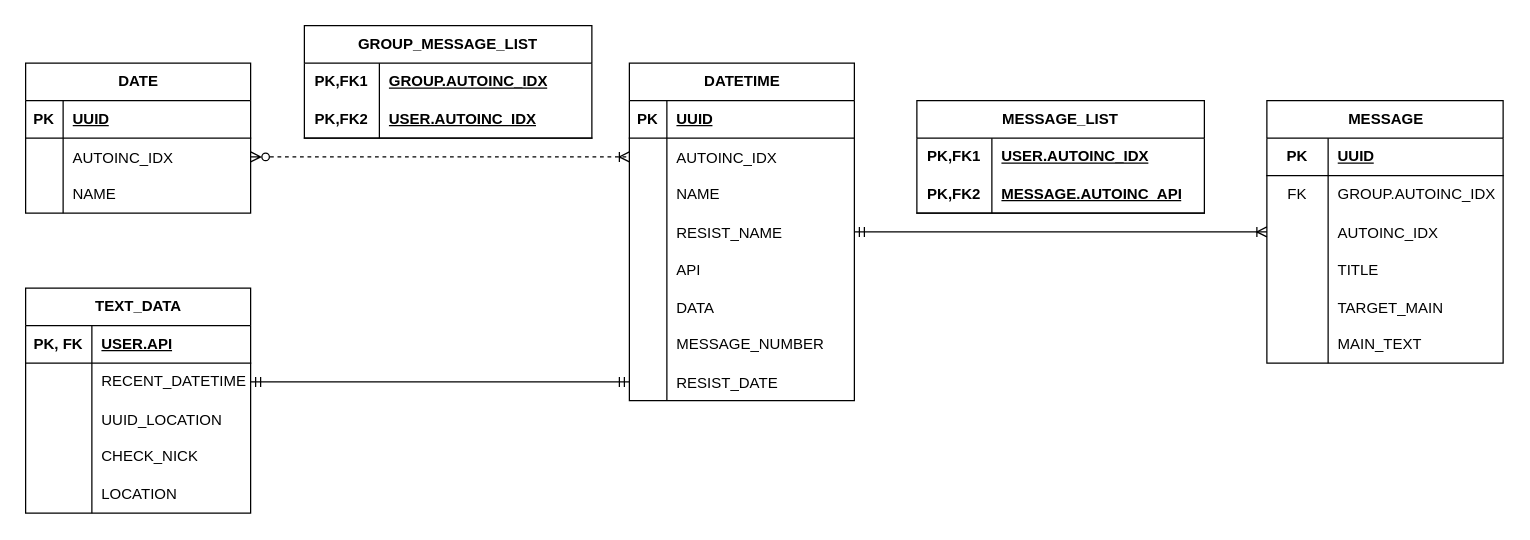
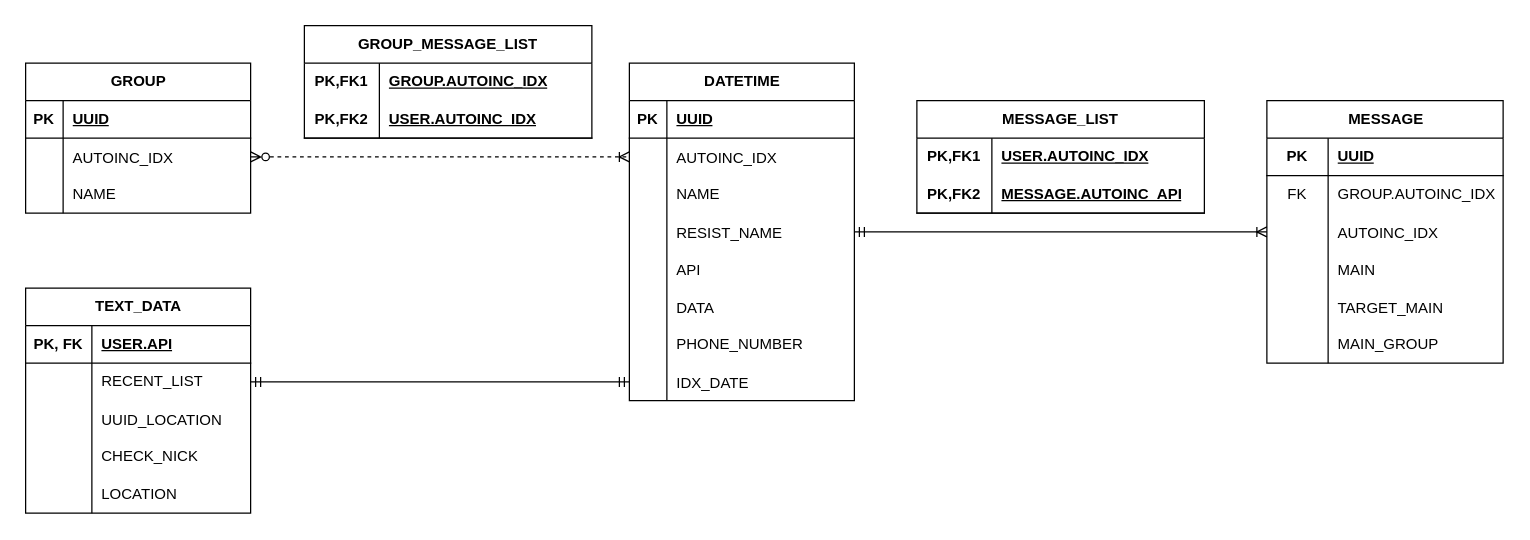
- <mxCell id="2" value="DATE" style="shape=table;startSize=30;container=1;collapsible=1;childLayout=tableLayout;fixedRows=1;rowLines=0;fontStyle=1;align=center;resizeLast=1;html=1;" parent="1" vertex="1"><mxGeometry x="20" y="50" width="180" height="120" as="geometry" /></mxCell>
+ <mxCell id="2" value="GROUP" style="shape=table;startSize=30;container=1;collapsible=1;childLayout=tableLayout;fixedRows=1;rowLines=0;fontStyle=1;align=center;resizeLast=1;html=1;" parent="1" vertex="1"><mxGeometry x="20" y="50" width="180" height="120" as="geometry" /></mxCell>
- <mxCell id="49" value="TITLE" style="shape=partialRectangle;connectable=0;fillColor=none;top=0;left=0;bottom=0;right=0;align=left;spacingLeft=6;overflow=hidden;" parent="47" vertex="1"><mxGeometry x="49" width="140" height="30" as="geometry"><mxRectangle width="140" height="30" as="alternateBounds" /></mxGeometry></mxCell>
+ <mxCell id="49" value="MAIN" style="shape=partialRectangle;connectable=0;fillColor=none;top=0;left=0;bottom=0;right=0;align=left;spacingLeft=6;overflow=hidden;" parent="47" vertex="1"><mxGeometry x="49" width="140" height="30" as="geometry"><mxRectangle width="140" height="30" as="alternateBounds" /></mxGeometry></mxCell>
- <mxCell id="33" value="MESSAGE_NUMBER" style="shape=partialRectangle;connectable=0;fillColor=none;top=0;left=0;bottom=0;right=0;align=left;spacingLeft=6;overflow=hidden;whiteSpace=wrap;html=1;" parent="31" vertex="1"><mxGeometry x="30" width="150" height="30" as="geometry"><mxRectangle width="150" height="30" as="alternateBounds" /></mxGeometry></mxCell>
+ <mxCell id="33" value="PHONE_NUMBER" style="shape=partialRectangle;connectable=0;fillColor=none;top=0;left=0;bottom=0;right=0;align=left;spacingLeft=6;overflow=hidden;whiteSpace=wrap;html=1;" parent="31" vertex="1"><mxGeometry x="30" width="150" height="30" as="geometry"><mxRectangle width="150" height="30" as="alternateBounds" /></mxGeometry></mxCell>
- <mxCell id="55" value="MAIN_TEXT" style="shape=partialRectangle;connectable=0;fillColor=none;top=0;left=0;bottom=0;right=0;align=left;spacingLeft=6;overflow=hidden;whiteSpace=wrap;html=1;" parent="53" vertex="1"><mxGeometry x="49" width="140" height="30" as="geometry"><mxRectangle width="140" height="30" as="alternateBounds" /></mxGeometry></mxCell>
+ <mxCell id="55" value="MAIN_GROUP" style="shape=partialRectangle;connectable=0;fillColor=none;top=0;left=0;bottom=0;right=0;align=left;spacingLeft=6;overflow=hidden;whiteSpace=wrap;html=1;" parent="53" vertex="1"><mxGeometry x="49" width="140" height="30" as="geometry"><mxRectangle width="140" height="30" as="alternateBounds" /></mxGeometry></mxCell>
- <mxCell id="63" value="RECENT_DATETIME" style="shape=partialRectangle;connectable=0;fillColor=none;top=0;left=0;bottom=0;right=0;align=left;spacingLeft=6;fontStyle=0;overflow=hidden;whiteSpace=wrap;html=1;" parent="61" vertex="1"><mxGeometry x="53" width="127" height="30" as="geometry"><mxRectangle width="127" height="30" as="alternateBounds" /></mxGeometry></mxCell>
+ <mxCell id="63" value="RECENT_LIST" style="shape=partialRectangle;connectable=0;fillColor=none;top=0;left=0;bottom=0;right=0;align=left;spacingLeft=6;fontStyle=0;overflow=hidden;whiteSpace=wrap;html=1;" parent="61" vertex="1"><mxGeometry x="53" width="127" height="30" as="geometry"><mxRectangle width="127" height="30" as="alternateBounds" /></mxGeometry></mxCell>
- <mxCell id="36" value="RESIST_DATE" style="shape=partialRectangle;connectable=0;fillColor=none;top=0;left=0;bottom=0;right=0;align=left;spacingLeft=6;overflow=hidden;" parent="34" vertex="1"><mxGeometry x="30" width="150" height="30" as="geometry"><mxRectangle width="150" height="30" as="alternateBounds" /></mxGeometry></mxCell>
+ <mxCell id="36" value="IDX_DATE" style="shape=partialRectangle;connectable=0;fillColor=none;top=0;left=0;bottom=0;right=0;align=left;spacingLeft=6;overflow=hidden;" parent="34" vertex="1"><mxGeometry x="30" width="150" height="30" as="geometry"><mxRectangle width="150" height="30" as="alternateBounds" /></mxGeometry></mxCell>
